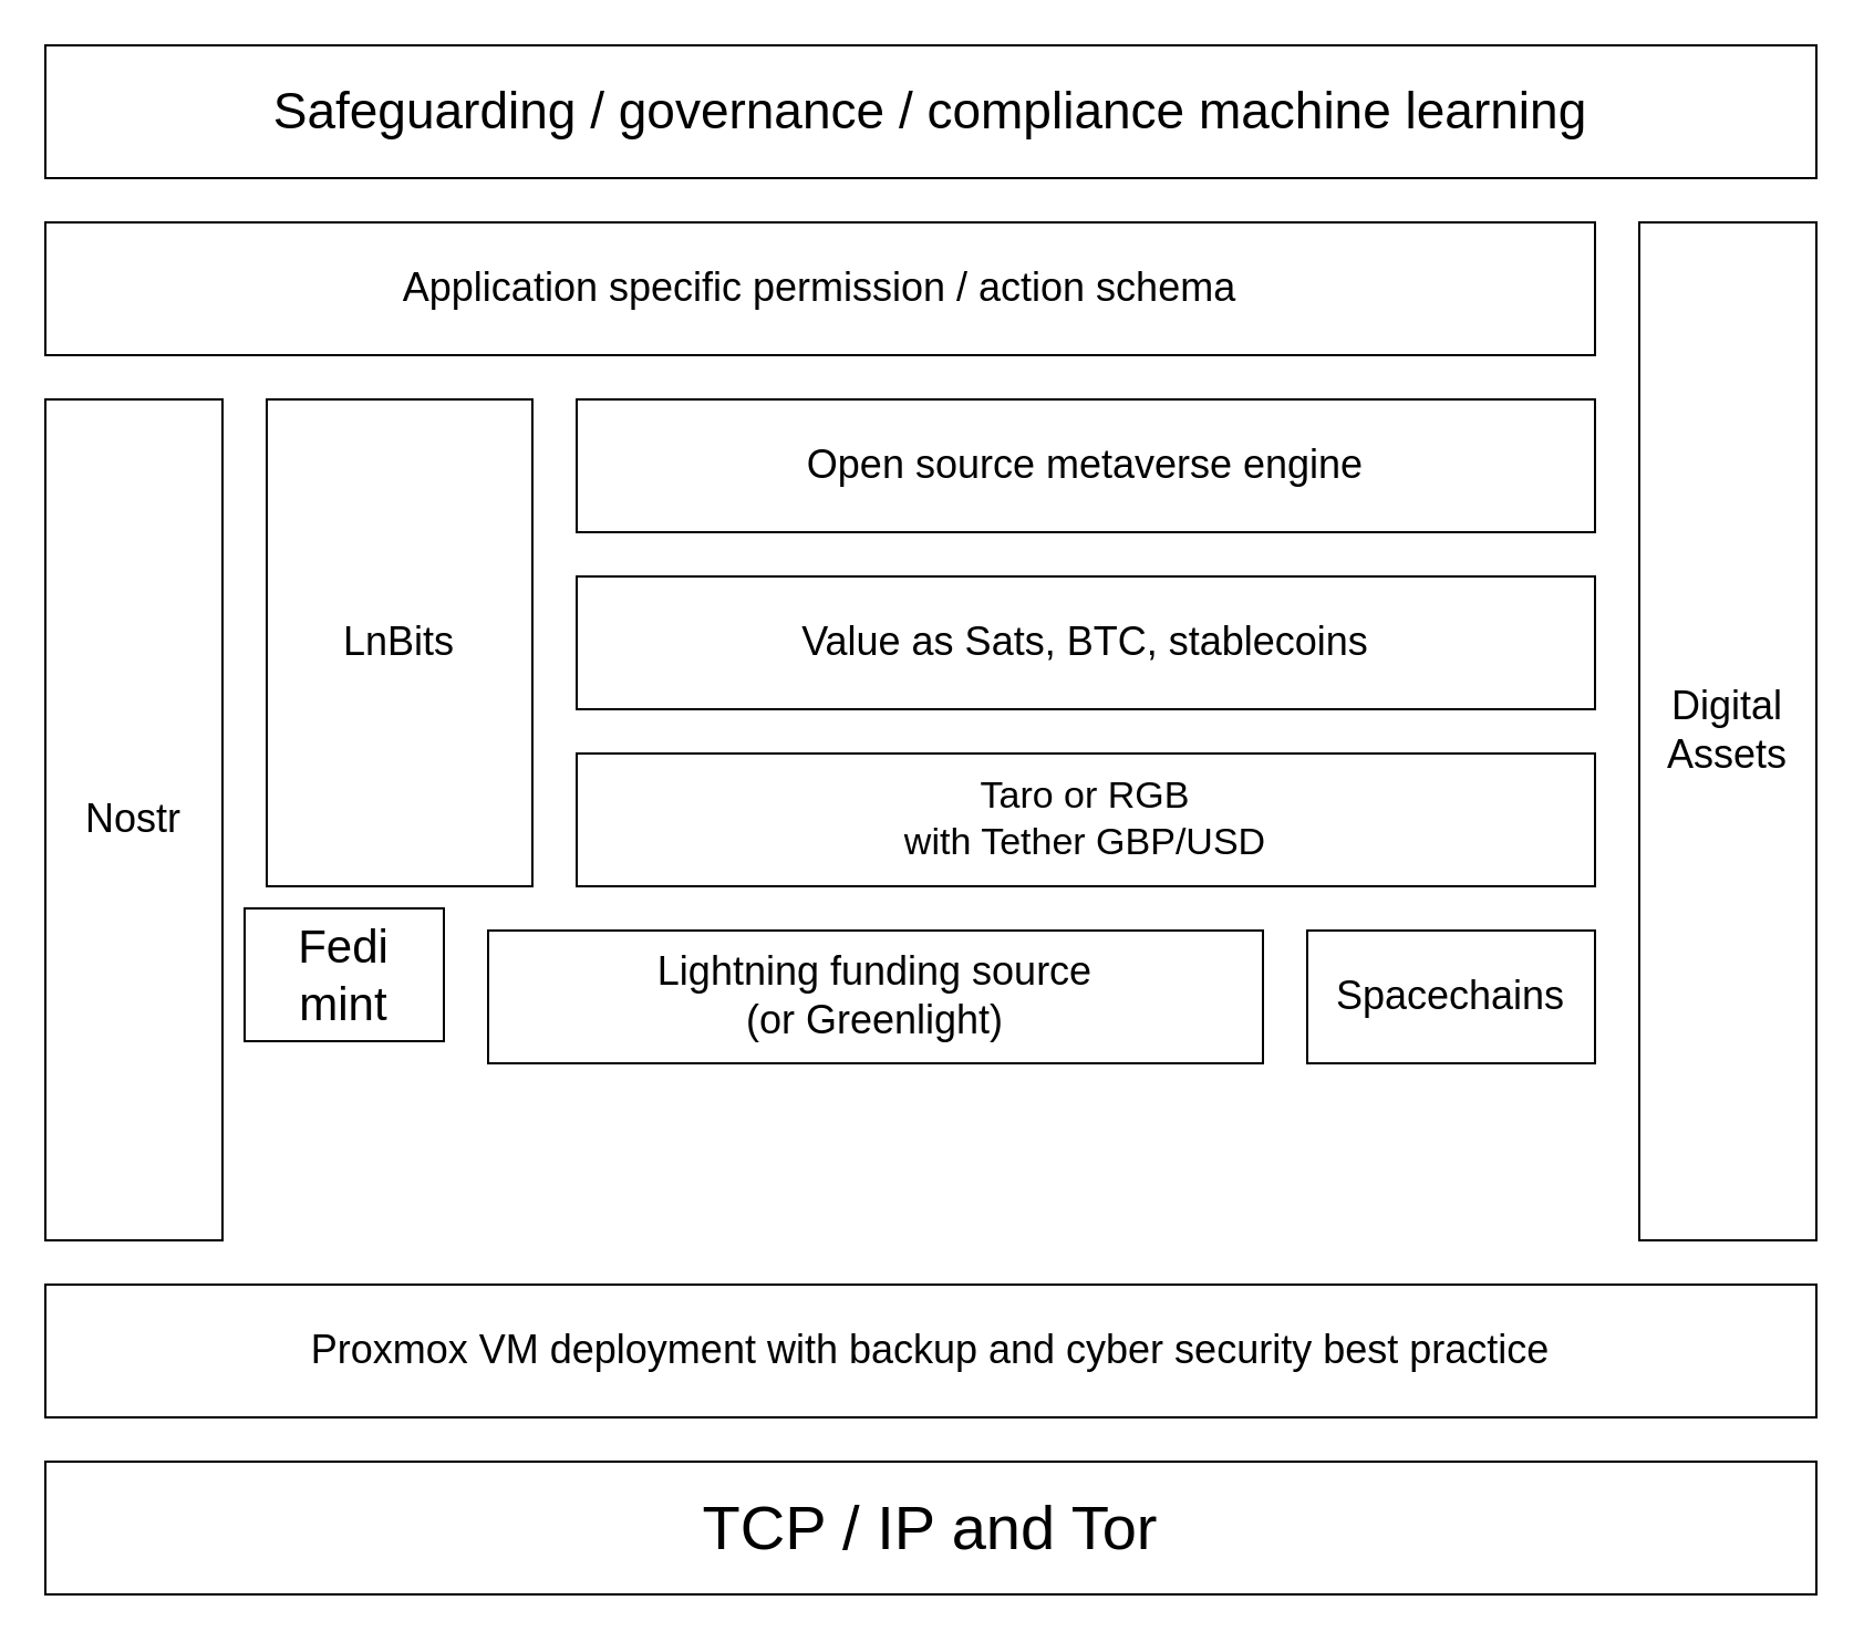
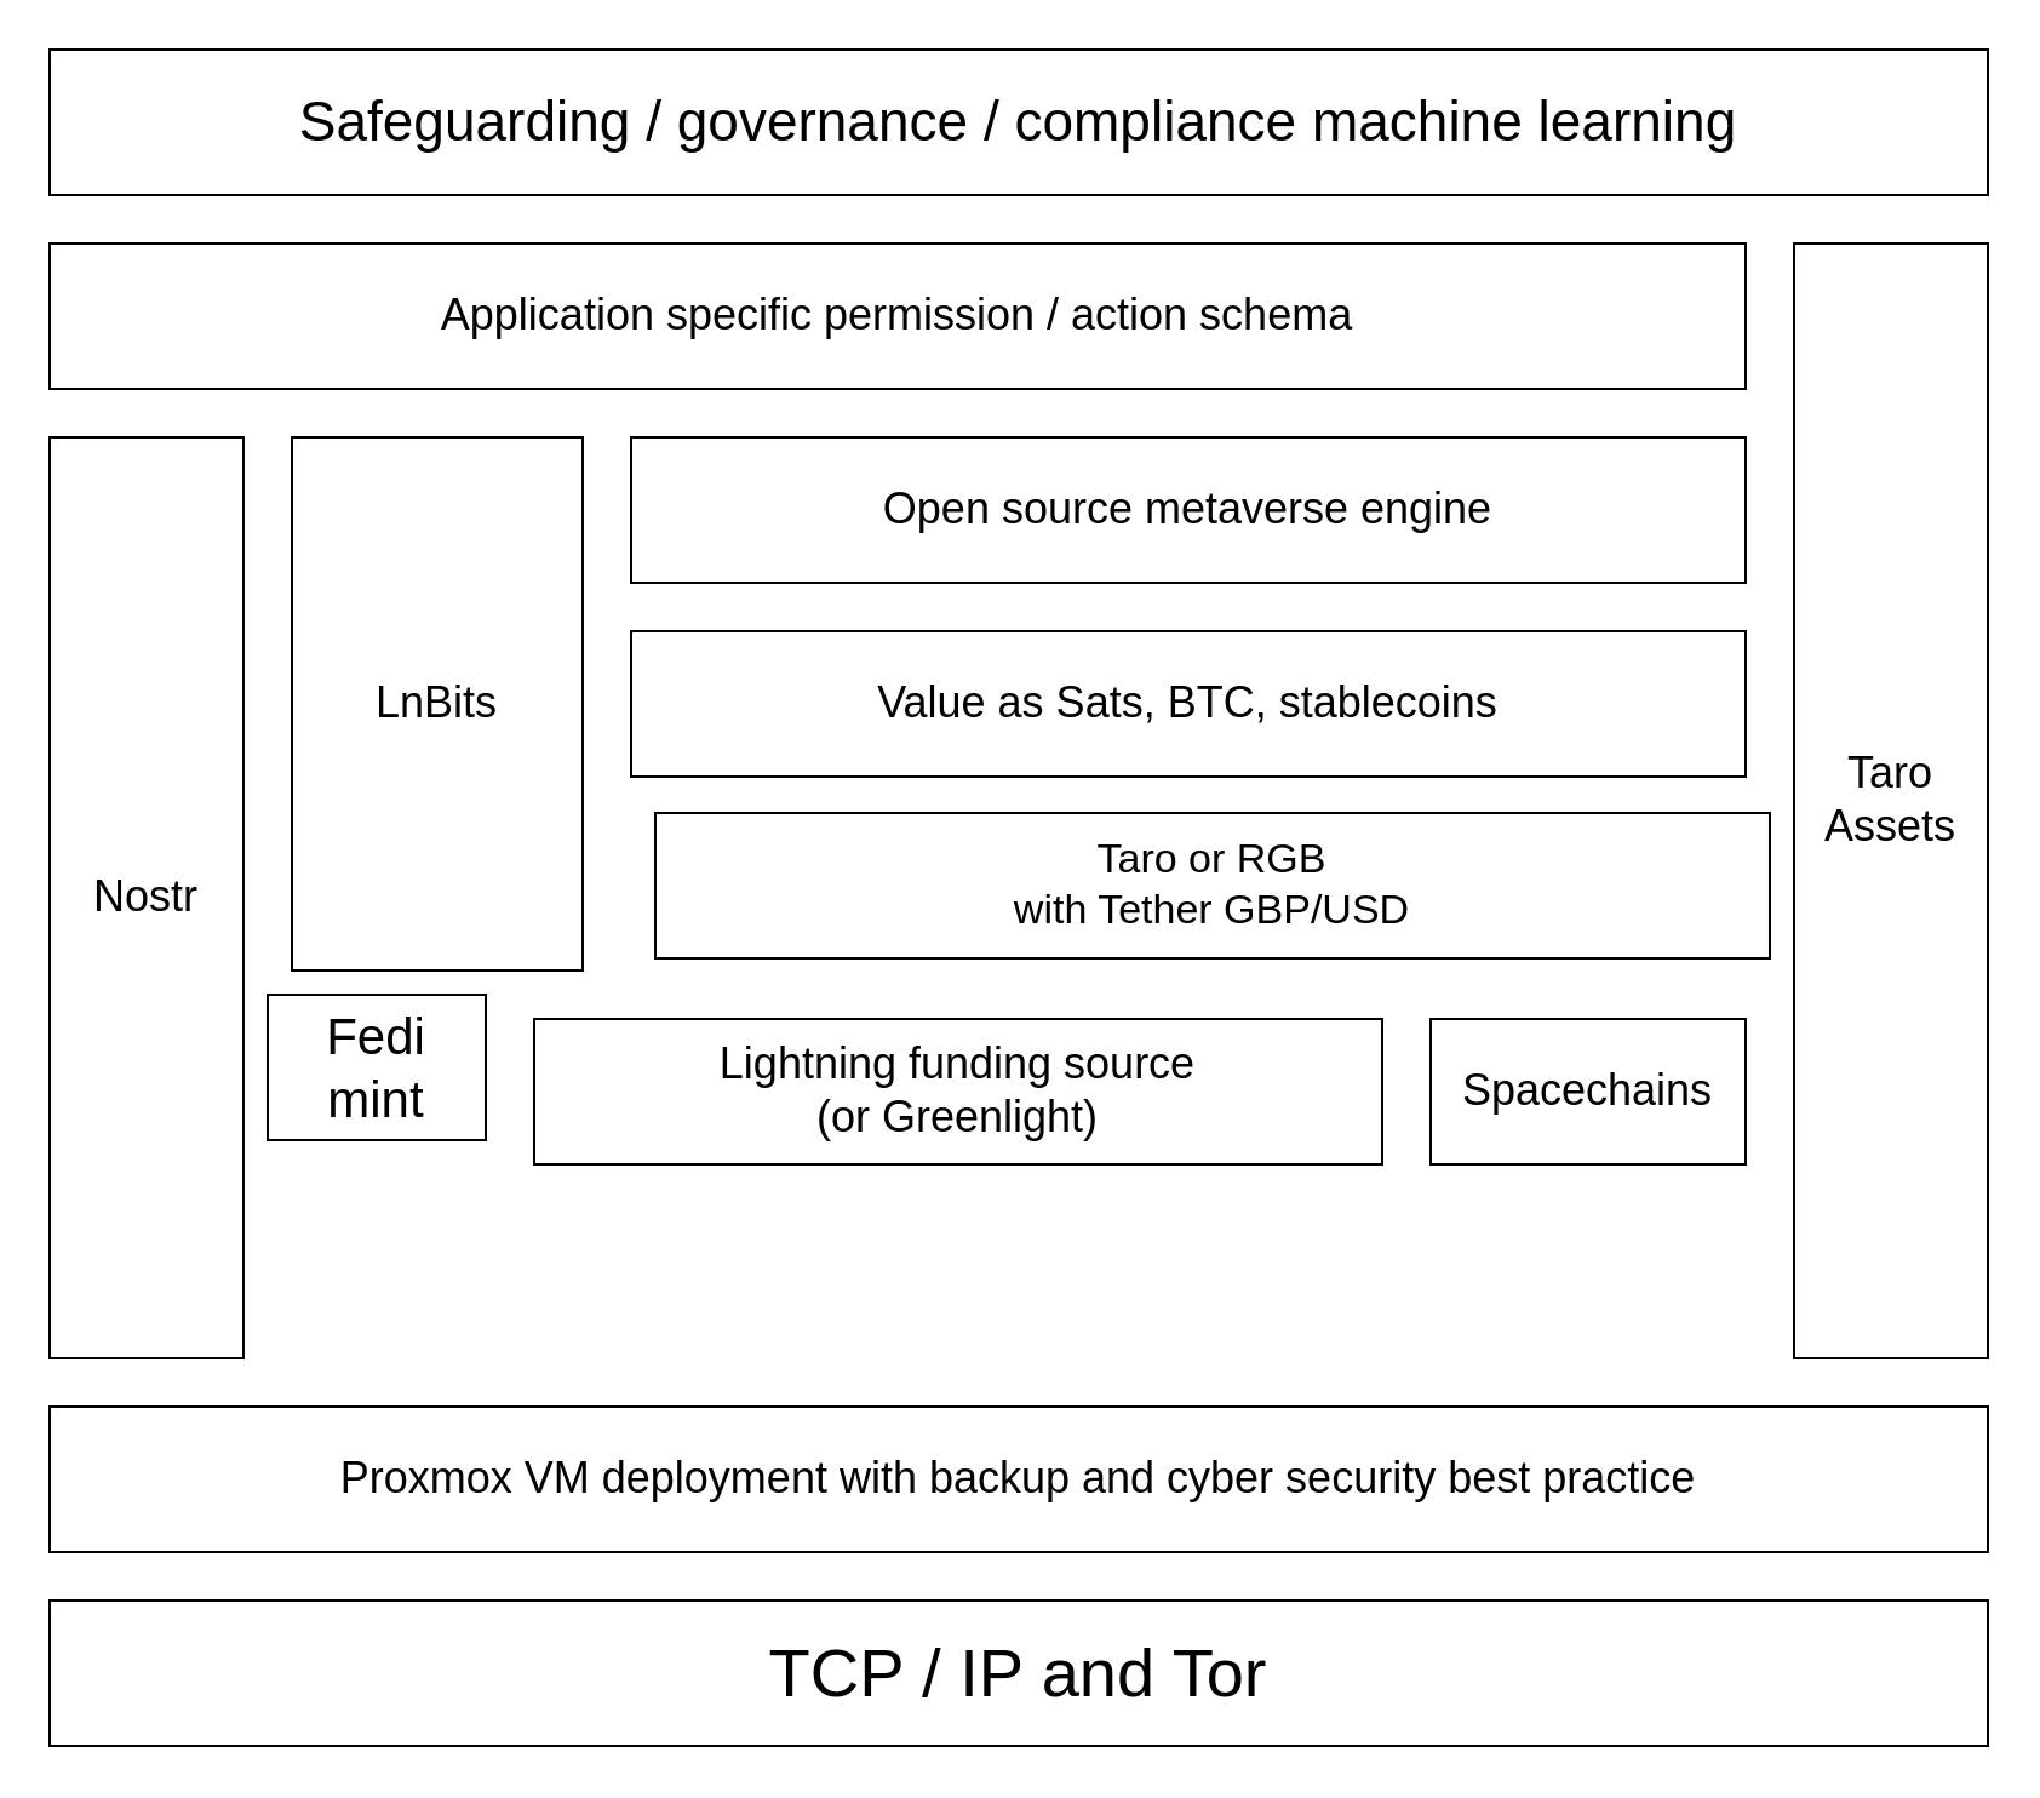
- <mxCell id="10" value="&lt;div&gt;Digital&lt;br&gt;&lt;/div&gt;&lt;div&gt;Assets&lt;/div&gt;" style="rounded=0;whiteSpace=wrap;html=1;fontSize=18;" parent="1" vertex="1"><mxGeometry x="740" y="100" width="80" height="460" as="geometry" /></mxCell>
+ <mxCell id="10" value="&lt;div&gt;Taro&lt;br&gt;&lt;/div&gt;&lt;div&gt;Assets&lt;/div&gt;" style="rounded=0;whiteSpace=wrap;html=1;fontSize=18;" parent="1" vertex="1"><mxGeometry x="740" y="100" width="80" height="460" as="geometry" /></mxCell>
- <mxCell id="7" value="&lt;div style=&quot;font-size: 17px;&quot;&gt;&lt;font style=&quot;font-size: 17px;&quot;&gt;Taro or RGB&lt;/font&gt;&lt;/div&gt;&lt;div style=&quot;font-size: 17px;&quot;&gt;&lt;font style=&quot;font-size: 17px;&quot;&gt;with Tether GBP/USD&lt;br&gt;&lt;/font&gt;&lt;/div&gt;" style="rounded=0;whiteSpace=wrap;html=1;" parent="1" vertex="1"><mxGeometry x="260" y="340" width="460" height="60" as="geometry" /></mxCell>
+ <mxCell id="7" value="&lt;div style=&quot;font-size: 17px;&quot;&gt;&lt;font style=&quot;font-size: 17px;&quot;&gt;Taro or RGB&lt;/font&gt;&lt;/div&gt;&lt;div style=&quot;font-size: 17px;&quot;&gt;&lt;font style=&quot;font-size: 17px;&quot;&gt;with Tether GBP/USD&lt;br&gt;&lt;/font&gt;&lt;/div&gt;" style="rounded=0;whiteSpace=wrap;html=1;" parent="1" vertex="1"><mxGeometry x="270" y="335" width="460" height="60" as="geometry" /></mxCell>
